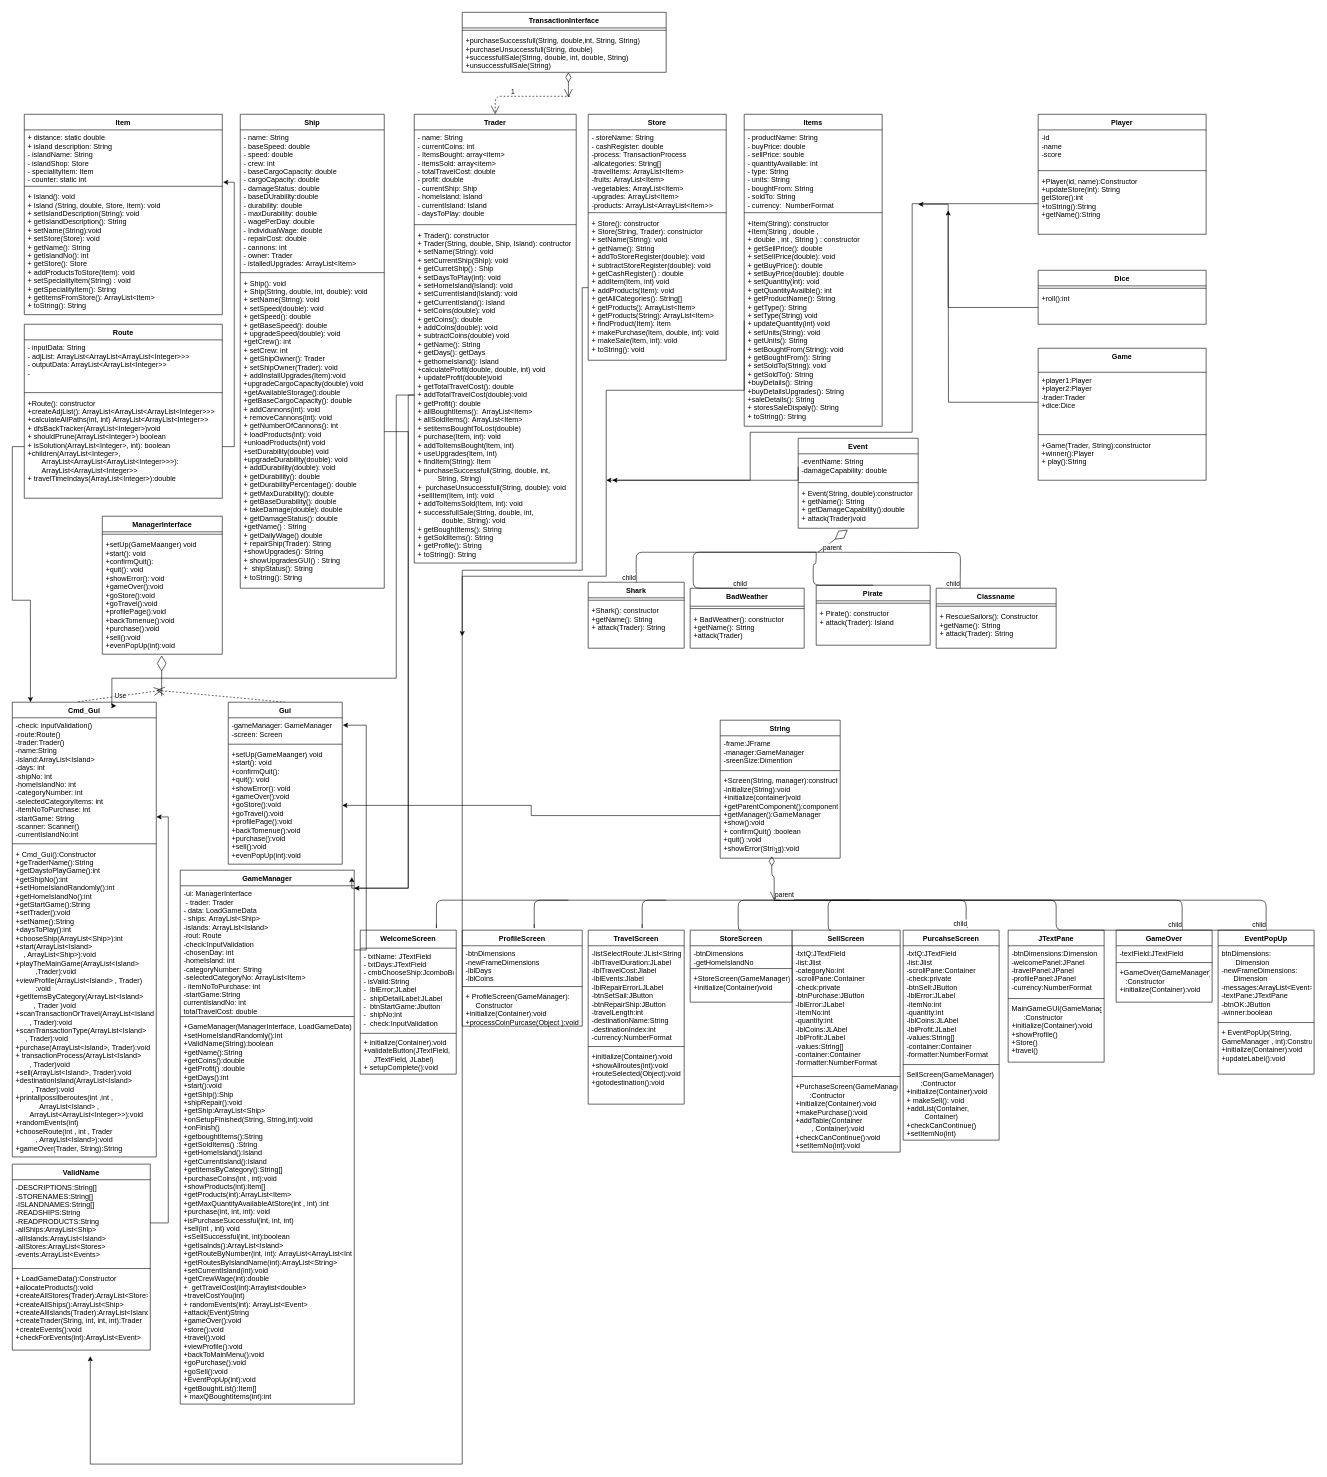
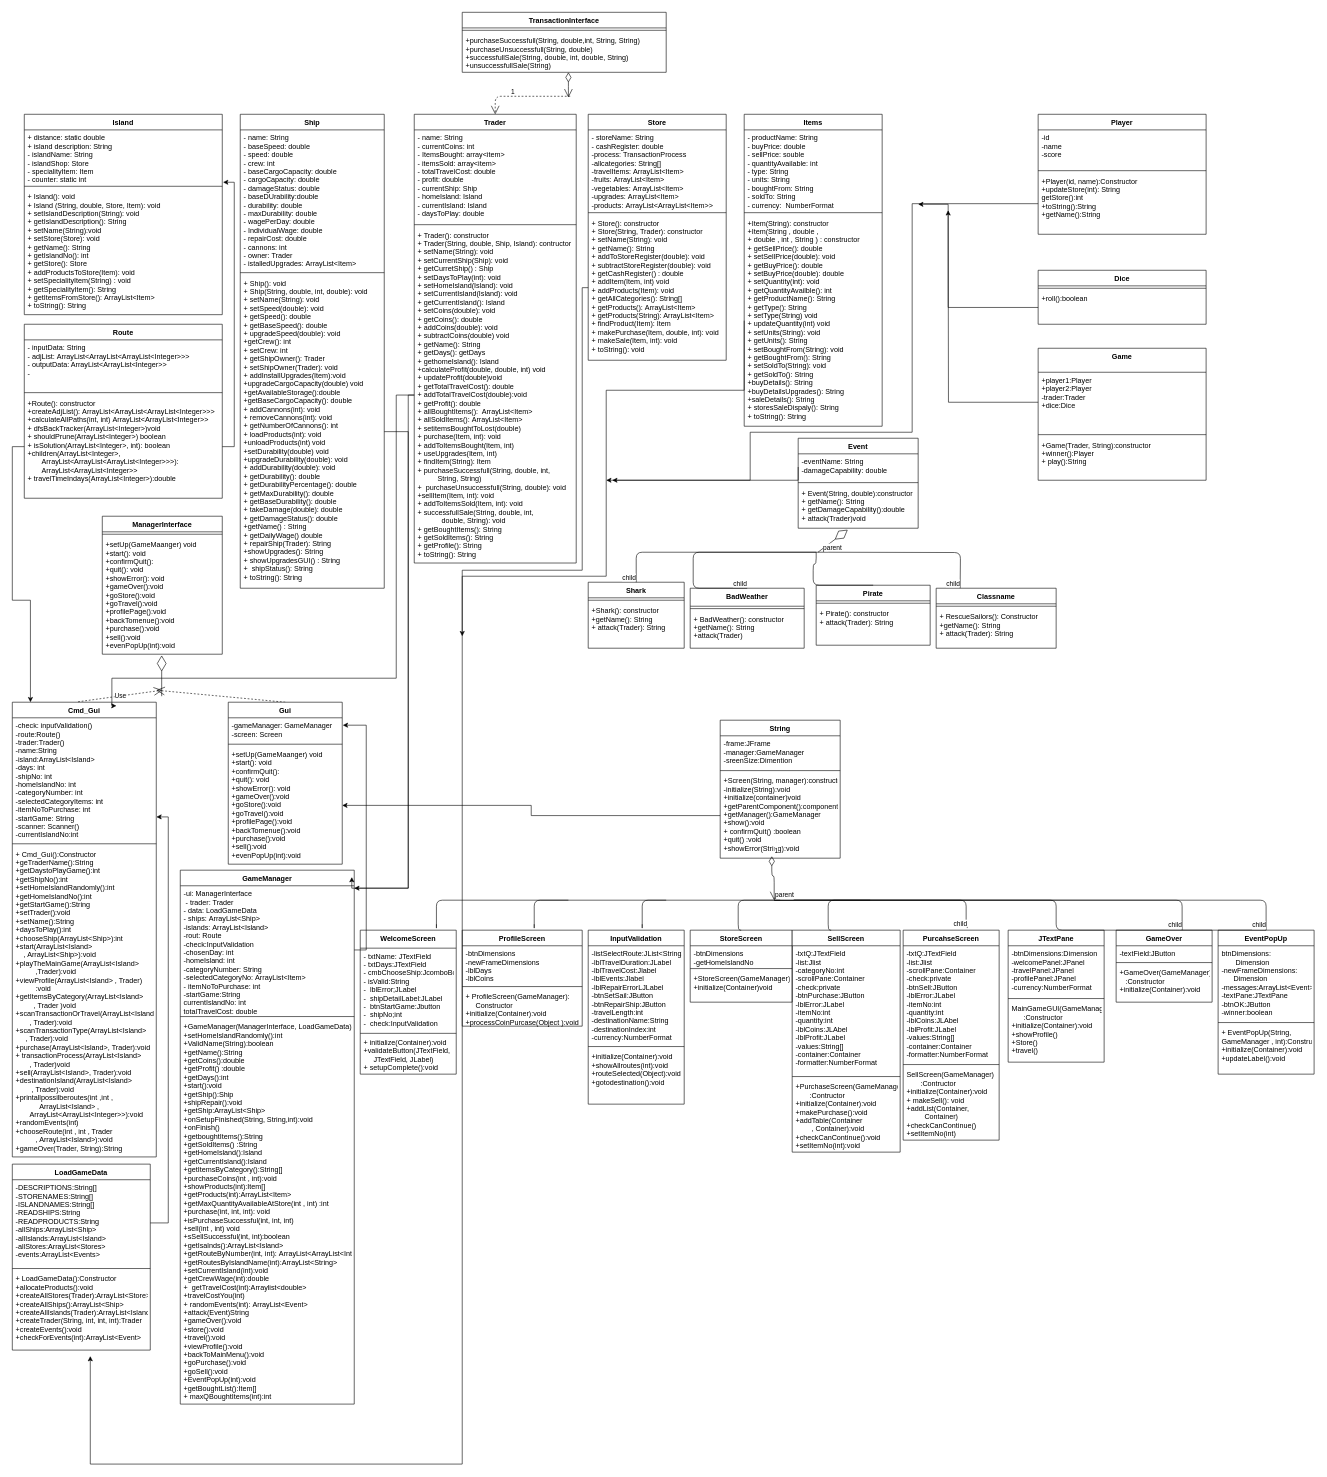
- <mxCell id="2" value="Item" style="swimlane;fontStyle=1;align=center;verticalAlign=top;childLayout=stackLayout;horizontal=1;startSize=26;horizontalStack=0;resizeParent=1;resizeParentMax=0;resizeLast=0;collapsible=1;marginBottom=0;" parent="1" vertex="1"><mxGeometry x="40" y="190" width="330" height="334" as="geometry" /></mxCell>
+ <mxCell id="2" value="Island" style="swimlane;fontStyle=1;align=center;verticalAlign=top;childLayout=stackLayout;horizontal=1;startSize=26;horizontalStack=0;resizeParent=1;resizeParentMax=0;resizeLast=0;collapsible=1;marginBottom=0;" parent="1" vertex="1"><mxGeometry x="40" y="190" width="330" height="334" as="geometry" /></mxCell>
- <mxCell id="142" value="+roll():int" style="text;strokeColor=none;fillColor=none;align=left;verticalAlign=top;spacingLeft=4;spacingRight=4;overflow=hidden;rotatable=0;points=[[0,0.5],[1,0.5]];portConstraint=eastwest;" parent="140" vertex="1"><mxGeometry y="34" width="280" height="56" as="geometry" /></mxCell>
+ <mxCell id="142" value="+roll():boolean" style="text;strokeColor=none;fillColor=none;align=left;verticalAlign=top;spacingLeft=4;spacingRight=4;overflow=hidden;rotatable=0;points=[[0,0.5],[1,0.5]];portConstraint=eastwest;" parent="140" vertex="1"><mxGeometry y="34" width="280" height="56" as="geometry" /></mxCell>
- <mxCell id="32" value="+ Pirate(): constructor&#10;+ attack(Trader): Island&#10;" style="text;strokeColor=none;fillColor=none;align=left;verticalAlign=top;spacingLeft=4;spacingRight=4;overflow=hidden;rotatable=0;points=[[0,0.5],[1,0.5]];portConstraint=eastwest;" parent="30" vertex="1"><mxGeometry y="34" width="190" height="66" as="geometry" /></mxCell>
+ <mxCell id="32" value="+ Pirate(): constructor&#10;+ attack(Trader): String&#10;" style="text;strokeColor=none;fillColor=none;align=left;verticalAlign=top;spacingLeft=4;spacingRight=4;overflow=hidden;rotatable=0;points=[[0,0.5],[1,0.5]];portConstraint=eastwest;" parent="30" vertex="1"><mxGeometry y="34" width="190" height="66" as="geometry" /></mxCell>
- <mxCell id="74" value="TravelScreen" style="swimlane;fontStyle=1;align=center;verticalAlign=top;childLayout=stackLayout;horizontal=1;startSize=26;horizontalStack=0;resizeParent=1;resizeParentMax=0;resizeLast=0;collapsible=1;marginBottom=0;" parent="1" vertex="1"><mxGeometry x="980" y="1550" width="160" height="290" as="geometry" /></mxCell>
+ <mxCell id="74" value="InputValidation" style="swimlane;fontStyle=1;align=center;verticalAlign=top;childLayout=stackLayout;horizontal=1;startSize=26;horizontalStack=0;resizeParent=1;resizeParentMax=0;resizeLast=0;collapsible=1;marginBottom=0;" parent="1" vertex="1"><mxGeometry x="980" y="1550" width="160" height="290" as="geometry" /></mxCell>
- <mxCell id="103" value="-textField:JTextField&#10;" style="text;strokeColor=none;fillColor=none;align=left;verticalAlign=top;spacingLeft=4;spacingRight=4;overflow=hidden;rotatable=0;points=[[0,0.5],[1,0.5]];portConstraint=eastwest;" parent="102" vertex="1"><mxGeometry y="26" width="160" height="24" as="geometry" /></mxCell>
+ <mxCell id="103" value="-textField:JButton&#10;" style="text;strokeColor=none;fillColor=none;align=left;verticalAlign=top;spacingLeft=4;spacingRight=4;overflow=hidden;rotatable=0;points=[[0,0.5],[1,0.5]];portConstraint=eastwest;" parent="102" vertex="1"><mxGeometry y="26" width="160" height="24" as="geometry" /></mxCell>
- <mxCell id="132" value="ValidName" style="swimlane;fontStyle=1;align=center;verticalAlign=top;childLayout=stackLayout;horizontal=1;startSize=26;horizontalStack=0;resizeParent=1;resizeParentMax=0;resizeLast=0;collapsible=1;marginBottom=0;" parent="1" vertex="1"><mxGeometry x="20" y="1940" width="230" height="310" as="geometry" /></mxCell>
+ <mxCell id="132" value="LoadGameData" style="swimlane;fontStyle=1;align=center;verticalAlign=top;childLayout=stackLayout;horizontal=1;startSize=26;horizontalStack=0;resizeParent=1;resizeParentMax=0;resizeLast=0;collapsible=1;marginBottom=0;" parent="1" vertex="1"><mxGeometry x="20" y="1940" width="230" height="310" as="geometry" /></mxCell>
